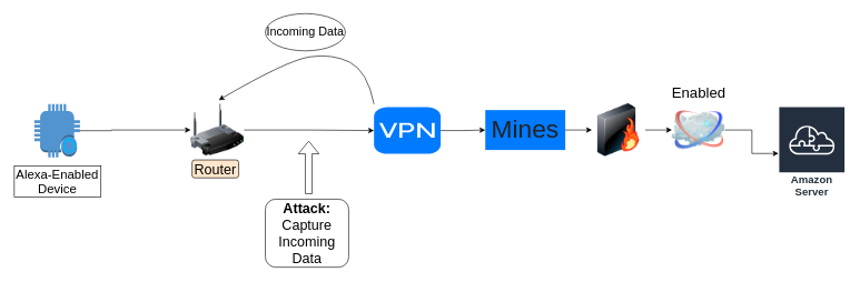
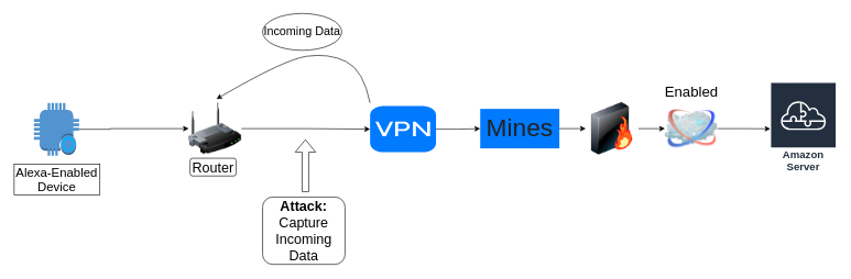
- <mxCell id="30" value="&lt;font style=&quot;font-size: 16px;&quot;&gt;Amazon Server&lt;/font&gt;" style="sketch=0;outlineConnect=0;fontColor=#232F3E;gradientColor=none;strokeColor=#ffffff;fillColor=#232F3E;dashed=0;verticalLabelPosition=middle;verticalAlign=bottom;align=center;html=1;whiteSpace=wrap;fontSize=10;fontStyle=1;spacing=3;shape=mxgraph.aws4.productIcon;prIcon=mxgraph.aws4.serverless_application_repository;" vertex="1" parent="1"><mxGeometry x="1167" y="159.5" width="100" height="141.5" as="geometry" /></mxCell>
+ <mxCell id="30" value="&lt;font style=&quot;font-size: 16px;&quot;&gt;Amazon Server&lt;/font&gt;" style="sketch=0;outlineConnect=0;fontColor=#232F3E;gradientColor=none;strokeColor=#ffffff;fillColor=#232F3E;dashed=0;verticalLabelPosition=middle;verticalAlign=bottom;align=center;html=1;whiteSpace=wrap;fontSize=10;fontStyle=1;spacing=3;shape=mxgraph.aws4.productIcon;prIcon=mxgraph.aws4.serverless_application_repository;" vertex="1" parent="1"><mxGeometry x="1167" y="124.5" width="100" height="141.5" as="geometry" /></mxCell>
- <mxCell id="6" value="&lt;font style=&quot;font-size: 21px;&quot;&gt;Router&lt;/font&gt;" style="rounded=1;whiteSpace=wrap;html=1;fillColor=#ffe6cc;" vertex="1" parent="5"><mxGeometry x="2" y="85" width="70" height="27" as="geometry" /></mxCell>
+ <mxCell id="6" value="&lt;font style=&quot;font-size: 21px;&quot;&gt;Router&lt;/font&gt;" style="rounded=1;whiteSpace=wrap;html=1;" vertex="1" parent="5"><mxGeometry x="2" y="85" width="70" height="27" as="geometry" /></mxCell>
